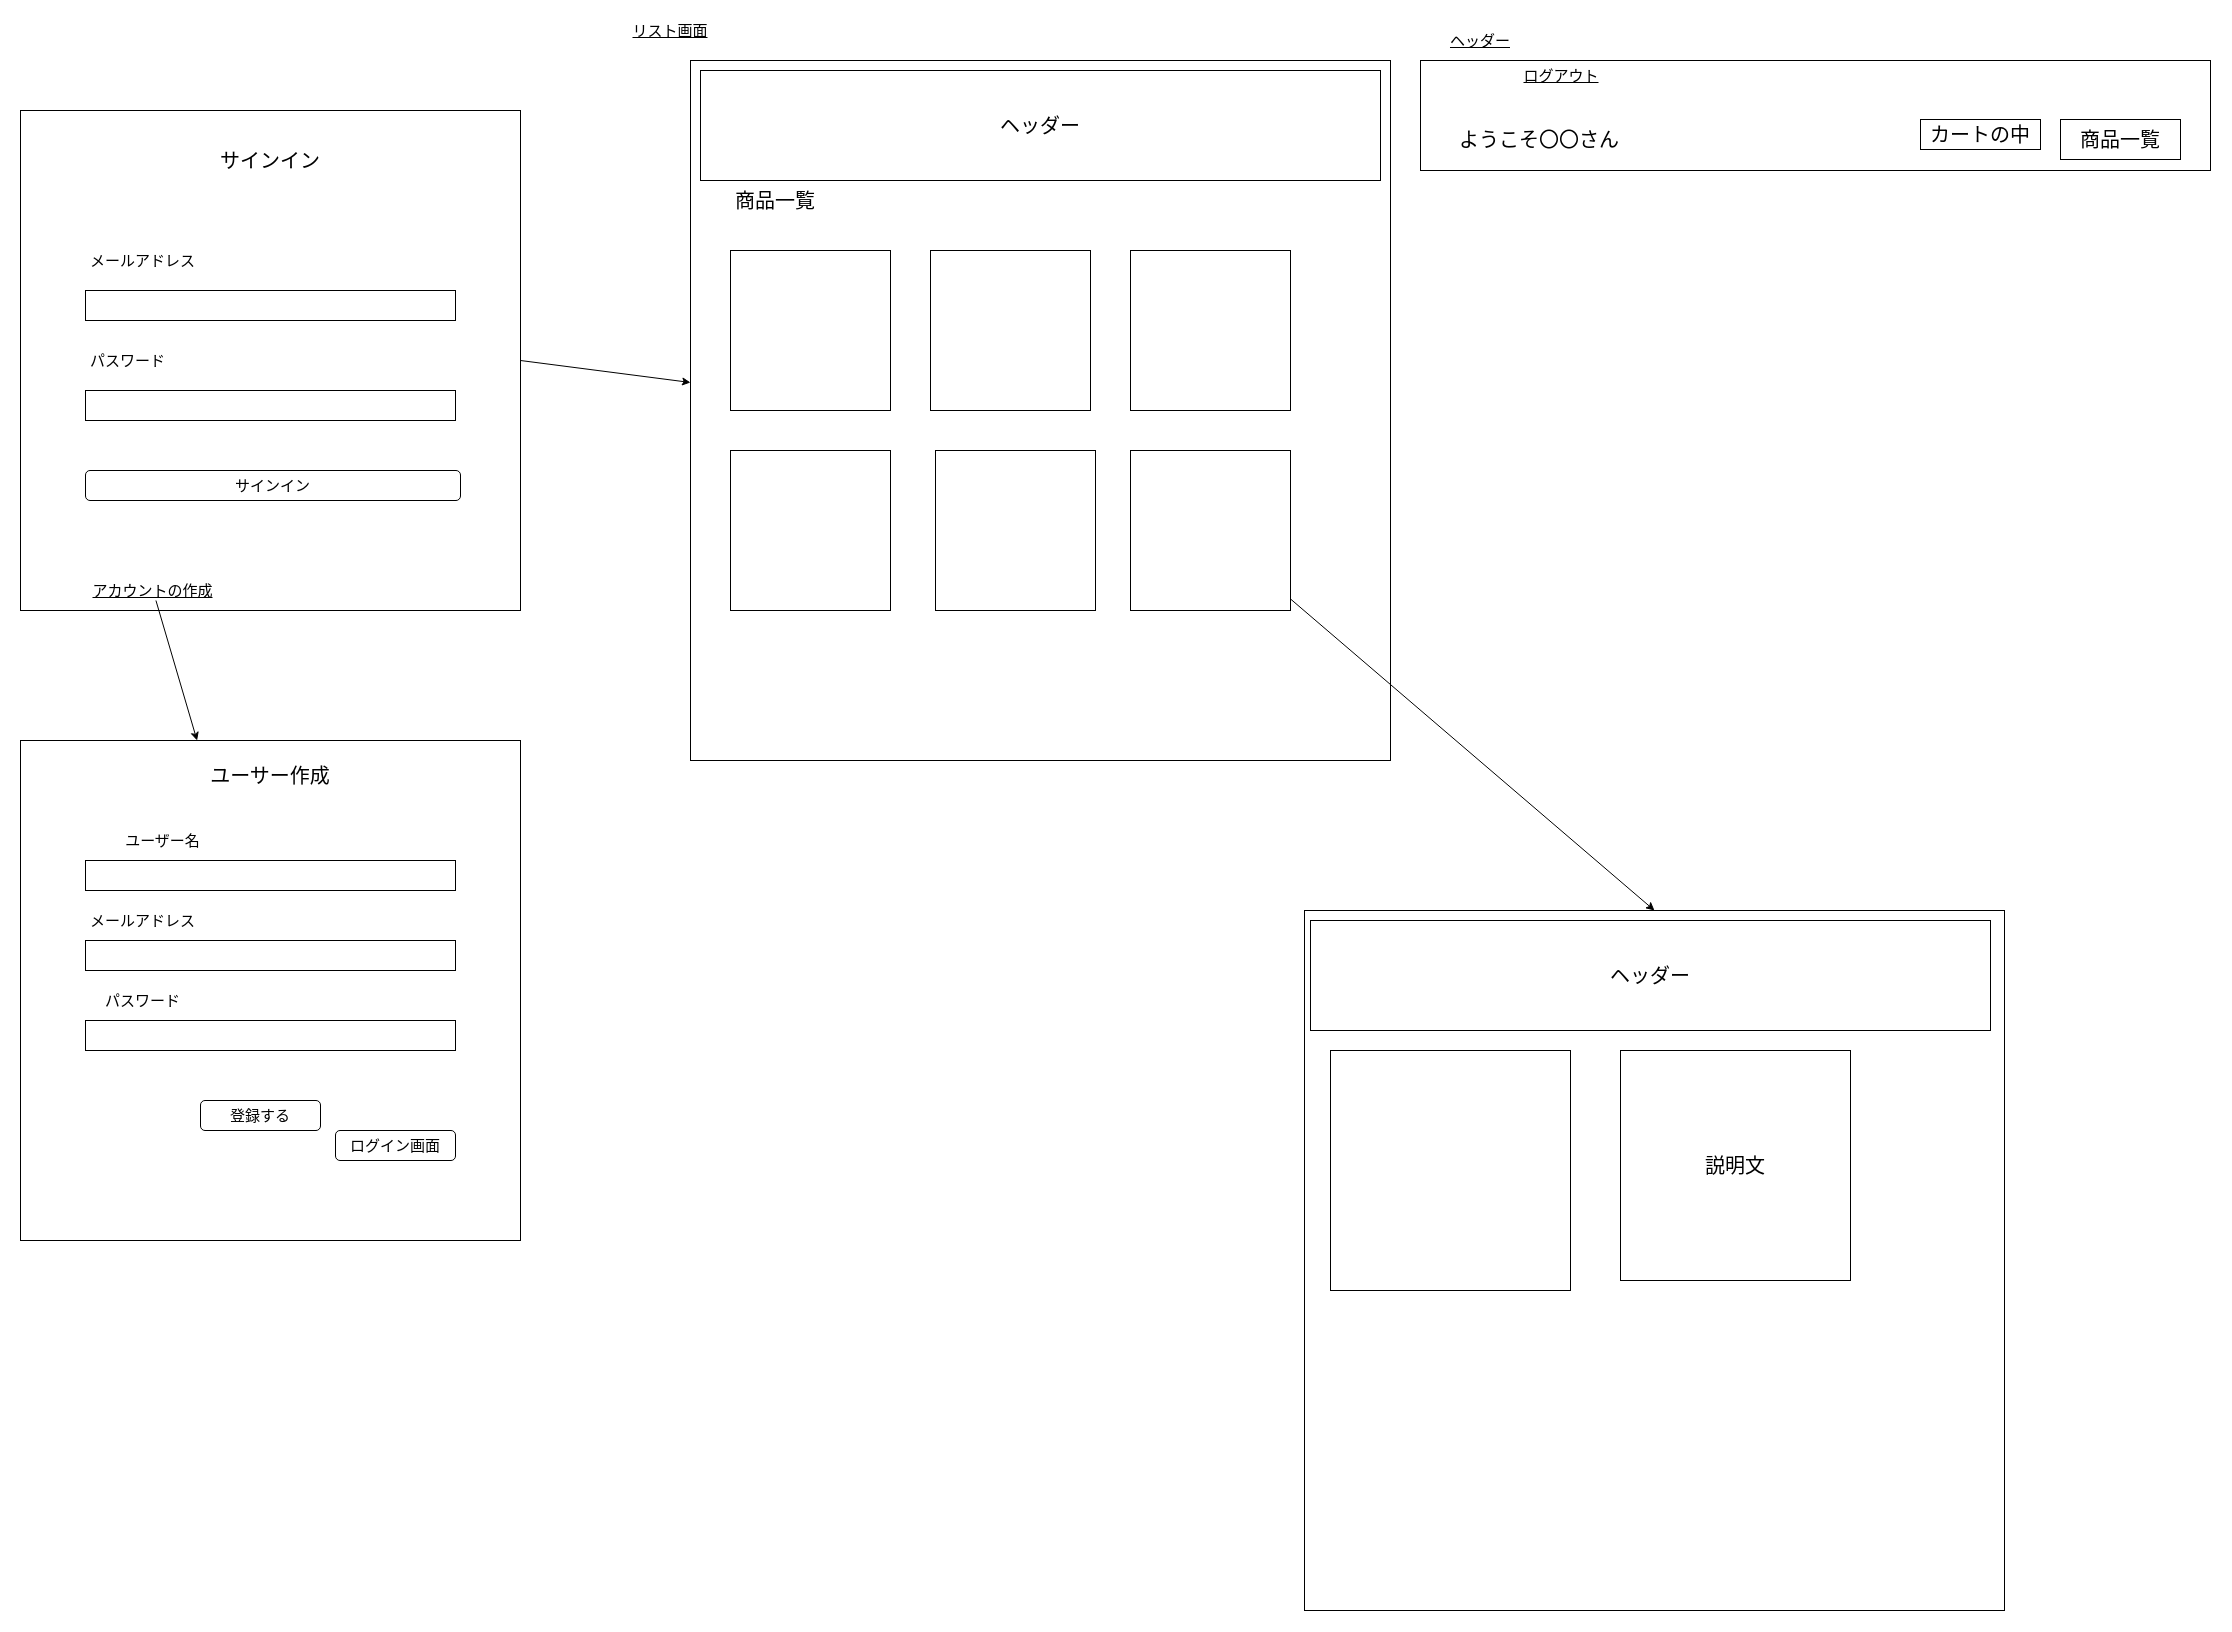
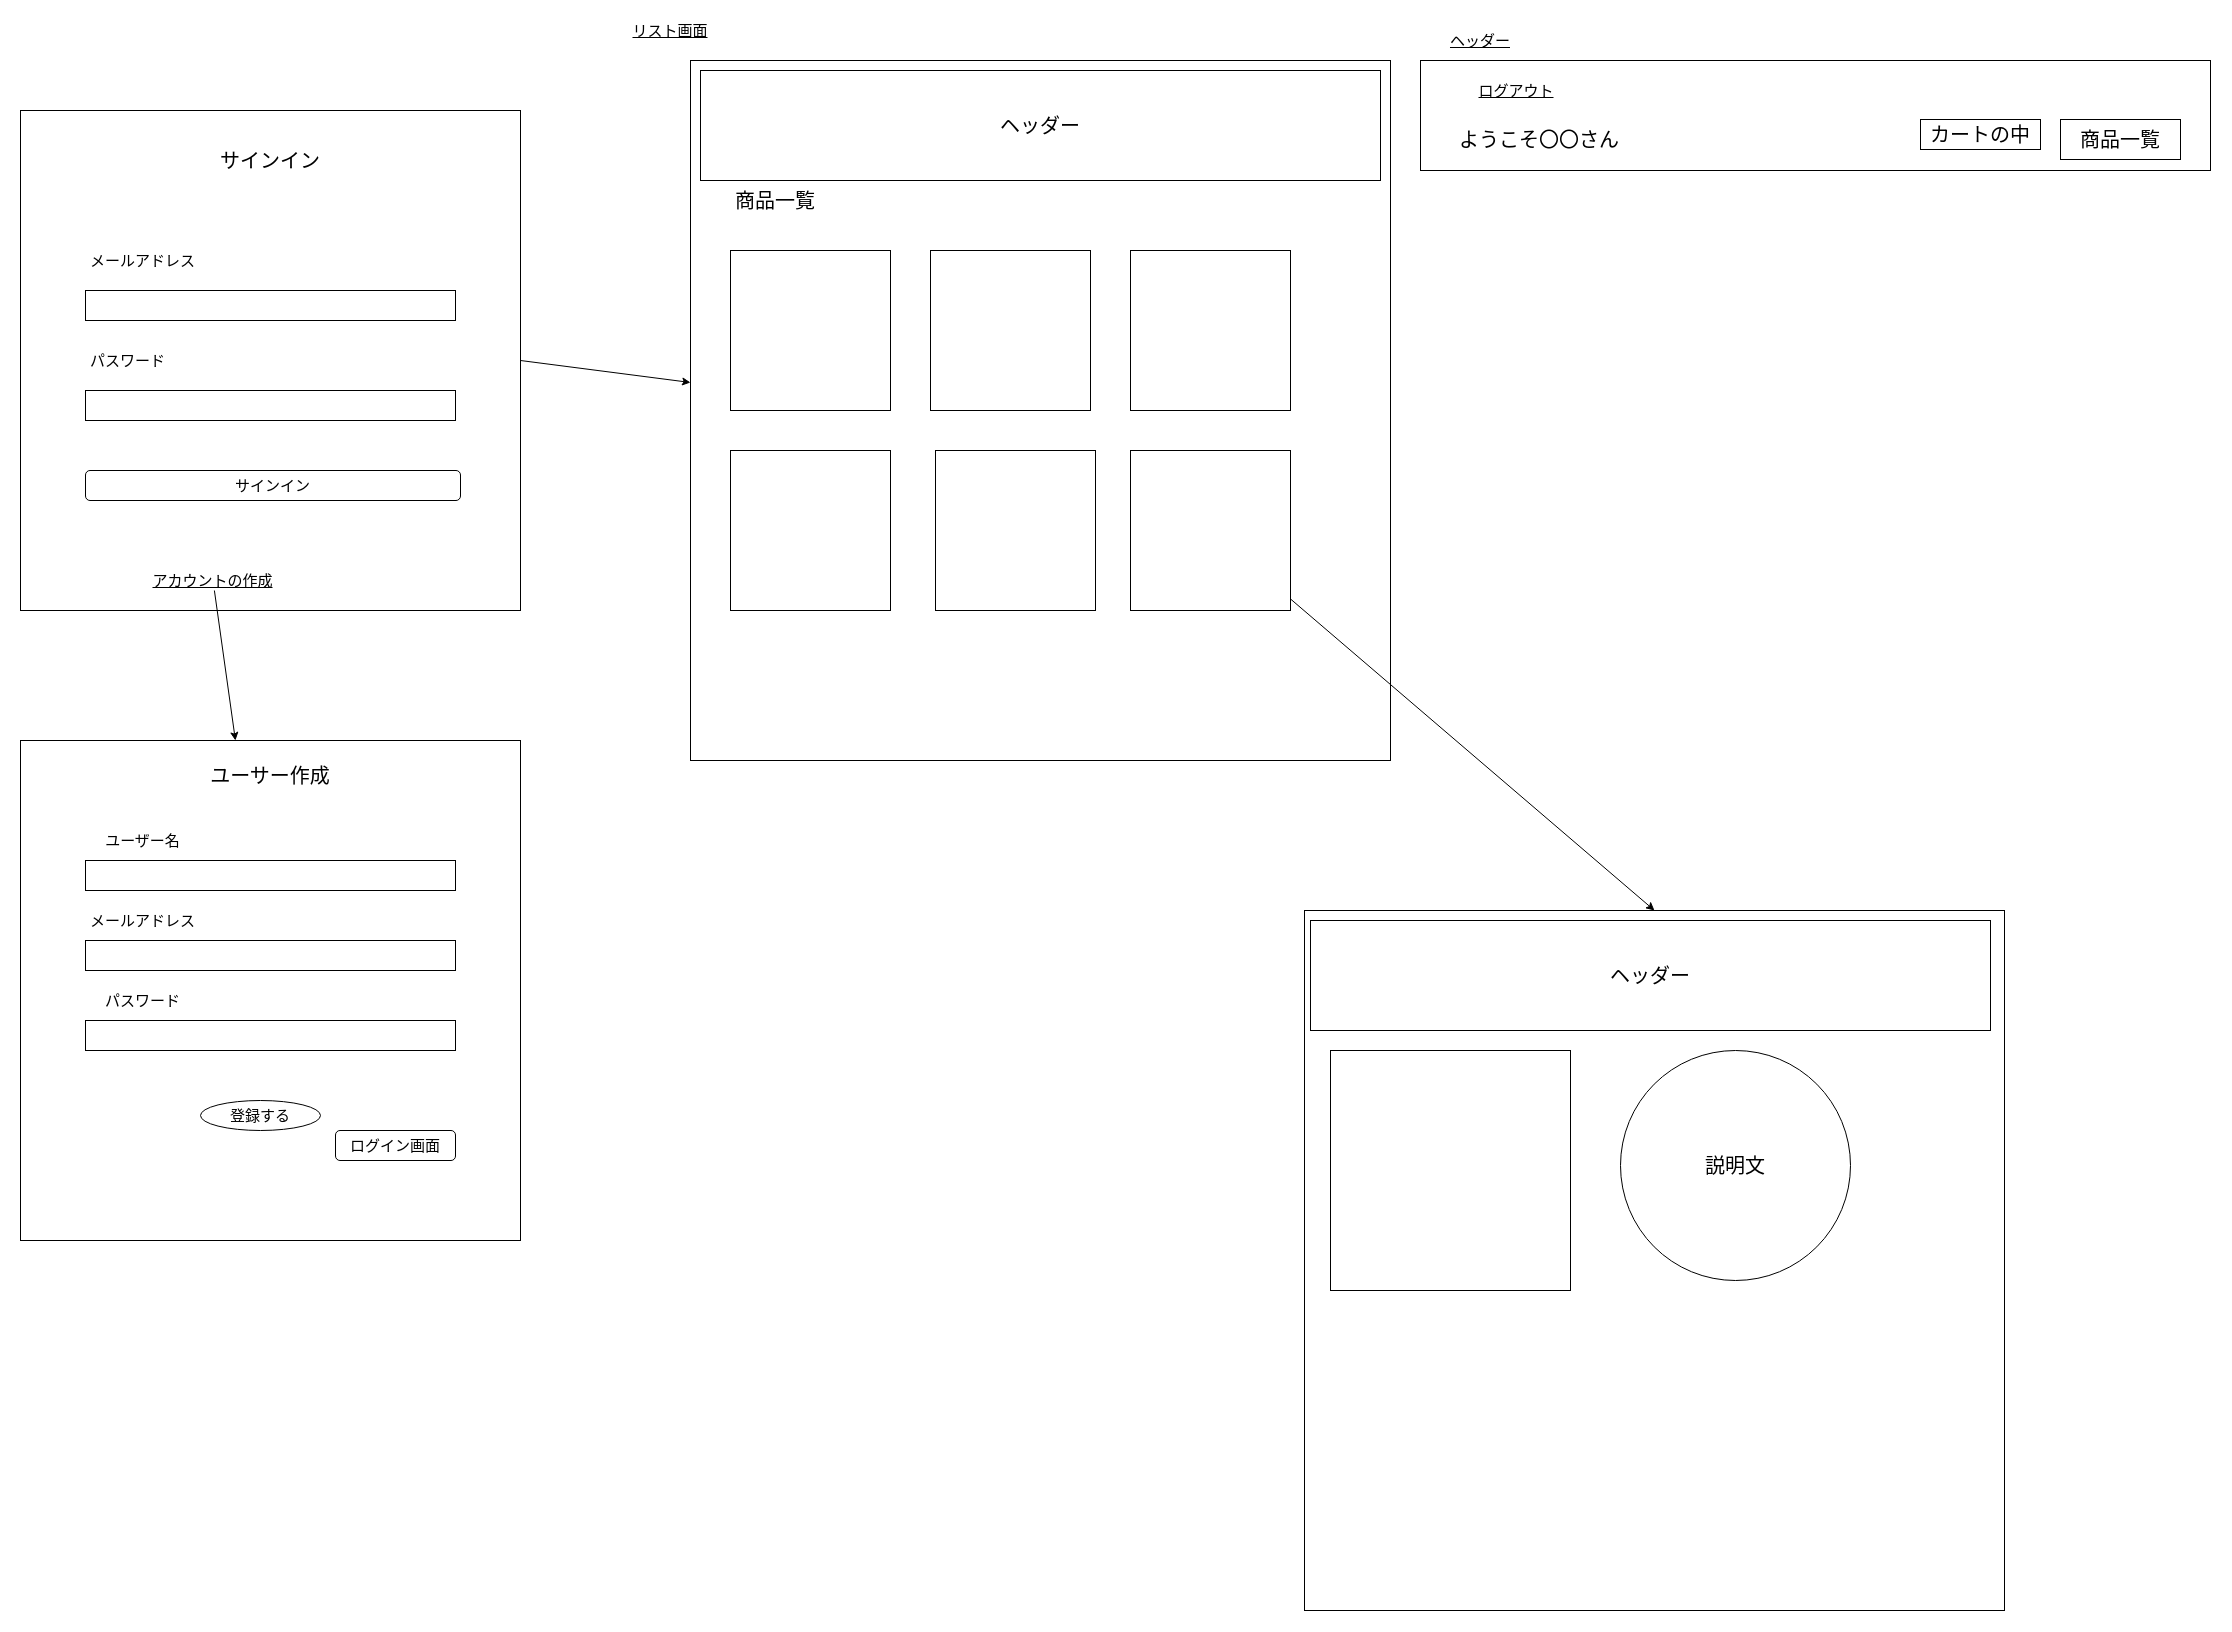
- <mxCell id="26" value="ログアウト" style="text;html=1;strokeColor=none;fillColor=none;align=center;verticalAlign=middle;whiteSpace=wrap;rounded=0;fontSize=15;fontStyle=4" parent="1" vertex="1"><mxGeometry x="1501" y="65" width="120" height="20" as="geometry" /></mxCell>
+ <mxCell id="26" value="ログアウト" style="text;html=1;strokeColor=none;fillColor=none;align=center;verticalAlign=middle;whiteSpace=wrap;rounded=0;fontSize=15;fontStyle=4" parent="1" vertex="1"><mxGeometry x="1456" y="80" width="120" height="20" as="geometry" /></mxCell>
- <mxCell id="9" value="アカウントの作成" style="text;html=1;strokeColor=none;fillColor=none;align=center;verticalAlign=middle;whiteSpace=wrap;rounded=0;fontSize=15;fontStyle=4" parent="1" vertex="1"><mxGeometry x="85" y="580" width="135" height="20" as="geometry" /></mxCell>
+ <mxCell id="9" value="アカウントの作成" style="text;html=1;strokeColor=none;fillColor=none;align=center;verticalAlign=middle;whiteSpace=wrap;rounded=0;fontSize=15;fontStyle=4" parent="1" vertex="1"><mxGeometry x="145" y="570" width="135" height="20" as="geometry" /></mxCell>
- <mxCell id="35" value="ユーザー名" style="text;html=1;strokeColor=none;fillColor=none;align=center;verticalAlign=middle;whiteSpace=wrap;rounded=0;fontSize=15;labelPosition=center;verticalLabelPosition=middle;" vertex="1" parent="1"><mxGeometry x="105" y="830" width="115" height="20" as="geometry" /></mxCell>
+ <mxCell id="35" value="ユーザー名" style="text;html=1;strokeColor=none;fillColor=none;align=center;verticalAlign=middle;whiteSpace=wrap;rounded=0;fontSize=15;labelPosition=center;verticalLabelPosition=middle;" vertex="1" parent="1"><mxGeometry x="85" y="830" width="115" height="20" as="geometry" /></mxCell>
- <mxCell id="41" value="登録する" style="rounded=1;whiteSpace=wrap;html=1;fontSize=15;" vertex="1" parent="1"><mxGeometry x="200" y="1100" width="120" height="30" as="geometry" /></mxCell>
+ <mxCell id="41" value="登録する" style="ellipse;whiteSpace=wrap;html=1;fontSize=15;" vertex="1" parent="1"><mxGeometry x="200" y="1100" width="120" height="30" as="geometry" /></mxCell>
- <mxCell id="30" value="説明文" style="whiteSpace=wrap;html=1;aspect=fixed;fontSize=20;" parent="1" vertex="1"><mxGeometry x="1620" y="1050" width="230" height="230" as="geometry" /></mxCell>
+ <mxCell id="30" value="説明文" style="ellipse;whiteSpace=wrap;html=1;aspect=fixed;fontSize=20;" parent="1" vertex="1"><mxGeometry x="1620" y="1050" width="230" height="230" as="geometry" /></mxCell>
